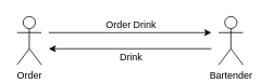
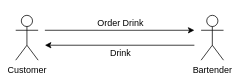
- <mxCell id="4" value="Order" style="shape=umlActor;verticalLabelPosition=bottom;labelBackgroundColor=#ffffff;verticalAlign=top;html=1;outlineConnect=0;" vertex="1" parent="1"><mxGeometry x="20" y="20" width="30" height="60" as="geometry" /></mxCell>
+ <mxCell id="4" value="Customer" style="shape=umlActor;verticalLabelPosition=bottom;labelBackgroundColor=#ffffff;verticalAlign=top;html=1;outlineConnect=0;" vertex="1" parent="1"><mxGeometry x="20" y="20" width="30" height="60" as="geometry" /></mxCell>
